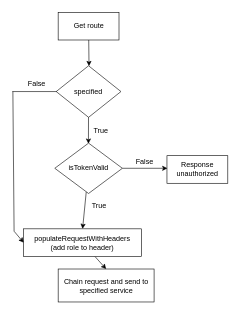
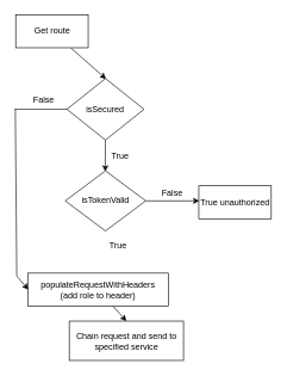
- <mxCell id="3" value="Get route" style="rounded=0;whiteSpace=wrap;html=1;" vertex="1" parent="1"><mxGeometry x="96.5" y="20" width="101.5" height="46" as="geometry" /></mxCell>
+ <mxCell id="3" value="Get route" style="rounded=0;whiteSpace=wrap;html=1;" vertex="1" parent="1"><mxGeometry x="21.5" y="20" width="101.5" height="46" as="geometry" /></mxCell>
- <mxCell id="5" value="specified" style="rhombus;whiteSpace=wrap;html=1;" vertex="1" parent="1"><mxGeometry x="93.25" y="109" width="108" height="86" as="geometry" /></mxCell>
+ <mxCell id="5" value="isSecured" style="rhombus;whiteSpace=wrap;html=1;" vertex="1" parent="1"><mxGeometry x="93.25" y="109" width="108" height="86" as="geometry" /></mxCell>
- <mxCell id="17" value="Response unauthorized" style="rounded=0;whiteSpace=wrap;html=1;" vertex="1" parent="1"><mxGeometry x="278" y="259" width="101.5" height="46" as="geometry" /></mxCell>
+ <mxCell id="17" value="True unauthorized" style="rounded=0;whiteSpace=wrap;html=1;" vertex="1" parent="1"><mxGeometry x="278" y="259" width="101.5" height="46" as="geometry" /></mxCell>
- <mxCell id="6" style="edgeStyle=none;html=1;entryX=0.5;entryY=0;entryDx=0;entryDy=0;" edge="1" parent="1" source="8" target="11"><mxGeometry relative="1" as="geometry" /></mxCell>
